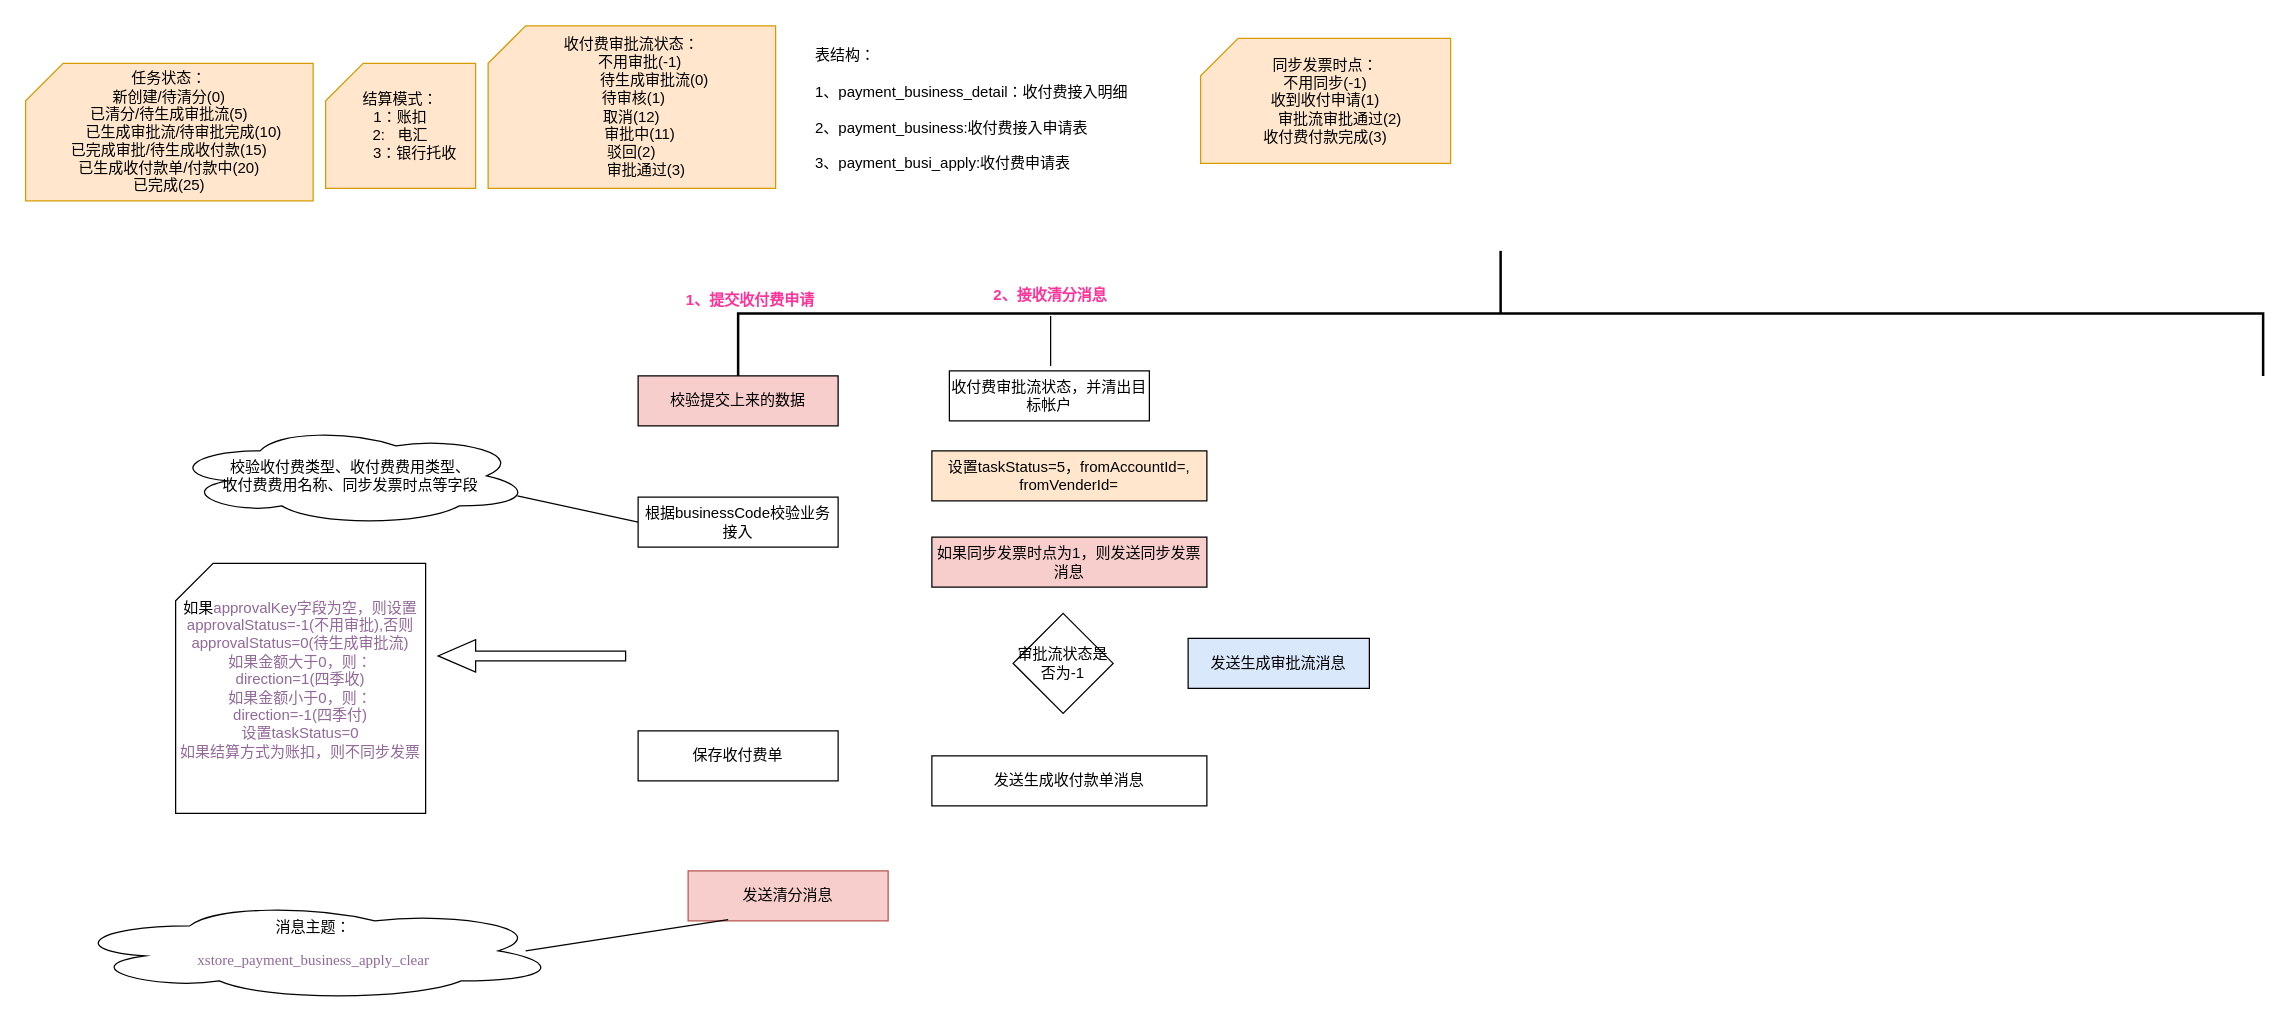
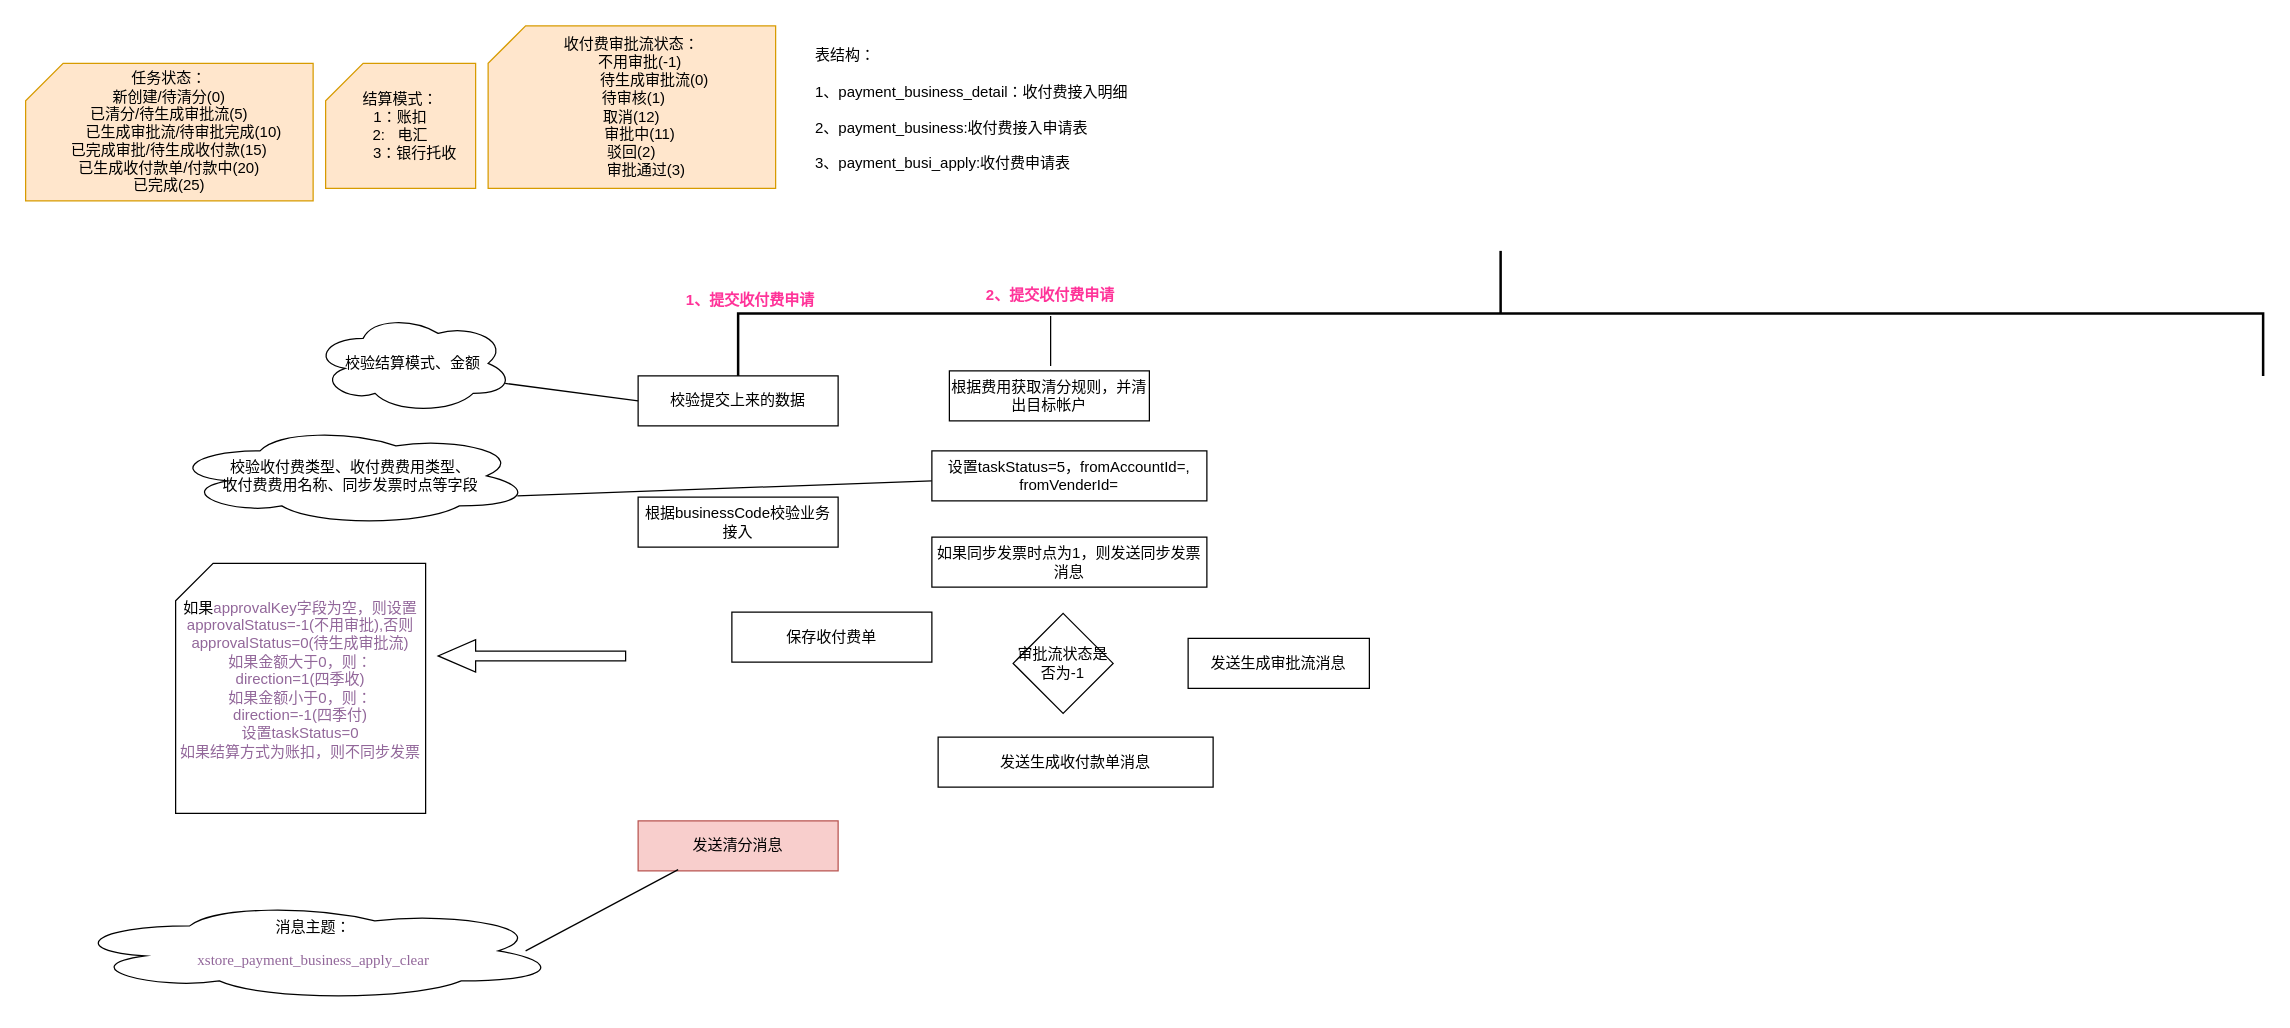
- <mxCell id="20" value="同步发票时点：&lt;br&gt;不用同步(-1)&lt;br&gt;收到收付申请(1)&lt;br&gt;&amp;nbsp;&amp;nbsp;&amp;nbsp;&amp;nbsp;&amp;nbsp;&amp;nbsp; 审批流审批通过(2)&lt;br&gt;收付费付款完成(3)" style="shape=card;whiteSpace=wrap;html=1;fillColor=#ffe6cc;strokeColor=#d79b00;" vertex="1" parent="1"><mxGeometry x="960" y="30" width="200" height="100" as="geometry" /></mxCell>
- <mxCell id="23" value="&lt;b&gt;&lt;font color=&quot;#FF3399&quot;&gt;2、接收清分消息&lt;/font&gt;&lt;/b&gt;" style="text;html=1;strokeColor=none;fillColor=none;align=center;verticalAlign=middle;whiteSpace=wrap;rounded=0;direction=west;" vertex="1" parent="1"><mxGeometry x="780" y="226" width="120" height="20" as="geometry" /></mxCell>
+ <mxCell id="23" value="&lt;b&gt;&lt;font color=&quot;#FF3399&quot;&gt;2、提交收付费申请&lt;/font&gt;&lt;/b&gt;" style="text;html=1;strokeColor=none;fillColor=none;align=center;verticalAlign=middle;whiteSpace=wrap;rounded=0;direction=west;" vertex="1" parent="1"><mxGeometry x="780" y="226" width="120" height="20" as="geometry" /></mxCell>
+ <mxCell id="6" value="校验结算模式、金额" style="ellipse;shape=cloud;whiteSpace=wrap;html=1;fillColor=none;" vertex="1" parent="1"><mxGeometry x="250" y="250" width="160" height="80" as="geometry" /></mxCell>
+ <mxCell id="7" value="" style="endArrow=none;html=1;exitX=0.96;exitY=0.7;exitDx=0;exitDy=0;exitPerimeter=0;entryX=0;entryY=0.5;entryDx=0;entryDy=0;" edge="1" parent="1" source="6" target="3"><mxGeometry width="50" height="50" relative="1" as="geometry"><mxPoint x="390" y="360" as="sourcePoint" /><mxPoint x="440" y="310" as="targetPoint" /></mxGeometry></mxCell>
- <mxCell id="22" value="收付费审批流状态，并清出目标帐户" style="rounded=0;whiteSpace=wrap;html=1;" vertex="1" parent="1"><mxGeometry x="759" y="296" width="160" height="40" as="geometry" /></mxCell>
+ <mxCell id="22" value="根据费用获取清分规则，并清出目标帐户" style="rounded=0;whiteSpace=wrap;html=1;" vertex="1" parent="1"><mxGeometry x="759" y="296" width="160" height="40" as="geometry" /></mxCell>
- <mxCell id="3" value="校验提交上来的数据" style="rounded=0;whiteSpace=wrap;html=1;fillColor=#f8cecc;" vertex="1" parent="1"><mxGeometry x="510" y="300" width="160" height="40" as="geometry" /></mxCell>
+ <mxCell id="3" value="校验提交上来的数据" style="rounded=0;whiteSpace=wrap;html=1;" vertex="1" parent="1"><mxGeometry x="510" y="300" width="160" height="40" as="geometry" /></mxCell>
- <mxCell id="24" value="设置taskStatus=5，fromAccountId=,&lt;br&gt;fromVenderId=" style="rounded=0;whiteSpace=wrap;html=1;fillColor=#ffe6cc;" vertex="1" parent="1"><mxGeometry x="745" y="360" width="220" height="40" as="geometry" /></mxCell>
+ <mxCell id="24" value="设置taskStatus=5，fromAccountId=,&lt;br&gt;fromVenderId=" style="rounded=0;whiteSpace=wrap;html=1;" vertex="1" parent="1"><mxGeometry x="745" y="360" width="220" height="40" as="geometry" /></mxCell>
- <mxCell id="10" value="" style="endArrow=none;html=1;exitX=0.96;exitY=0.7;exitDx=0;exitDy=0;exitPerimeter=0;entryX=0;entryY=0.5;entryDx=0;entryDy=0;" edge="1" parent="1" source="9" target="8"><mxGeometry width="50" height="50" relative="1" as="geometry"><mxPoint x="380.1" y="420" as="sourcePoint" /><mxPoint x="486.5" y="434" as="targetPoint" /></mxGeometry></mxCell>
+ <mxCell id="10" value="" style="endArrow=none;html=1;exitX=0.96;exitY=0.7;exitDx=0;exitDy=0;exitPerimeter=0;" edge="1" parent="1" source="9" target="24"><mxGeometry width="50" height="50" relative="1" as="geometry"><mxPoint x="380.1" y="420" as="sourcePoint" /><mxPoint x="486.5" y="434" as="targetPoint" /></mxGeometry></mxCell>
- <mxCell id="25" value="如果同步发票时点为1，则发送同步发票消息" style="rounded=0;whiteSpace=wrap;html=1;fillColor=#f8cecc;" vertex="1" parent="1"><mxGeometry x="745" y="429" width="220" height="40" as="geometry" /></mxCell>
+ <mxCell id="25" value="如果同步发票时点为1，则发送同步发票消息" style="rounded=0;whiteSpace=wrap;html=1;" vertex="1" parent="1"><mxGeometry x="745" y="429" width="220" height="40" as="geometry" /></mxCell>
- <mxCell id="27" value="发送生成审批流消息" style="rounded=0;whiteSpace=wrap;html=1;fillColor=#dae8fc;" vertex="1" parent="1"><mxGeometry x="950" y="510" width="145" height="40" as="geometry" /></mxCell>
+ <mxCell id="27" value="发送生成审批流消息" style="rounded=0;whiteSpace=wrap;html=1;" vertex="1" parent="1"><mxGeometry x="950" y="510" width="145" height="40" as="geometry" /></mxCell>
- <mxCell id="16" value="保存收付费单" style="rounded=0;whiteSpace=wrap;html=1;" vertex="1" parent="1"><mxGeometry x="510" y="584" width="160" height="40" as="geometry" /></mxCell>
+ <mxCell id="16" value="保存收付费单" style="rounded=0;whiteSpace=wrap;html=1;" vertex="1" parent="1"><mxGeometry x="585" y="489" width="160" height="40" as="geometry" /></mxCell>
- <mxCell id="26" value="发送生成收付款单消息" style="rounded=0;whiteSpace=wrap;html=1;" vertex="1" parent="1"><mxGeometry x="745" y="604" width="220" height="40" as="geometry" /></mxCell>
+ <mxCell id="26" value="发送生成收付款单消息" style="rounded=0;whiteSpace=wrap;html=1;" vertex="1" parent="1"><mxGeometry x="750" y="589" width="220" height="40" as="geometry" /></mxCell>
- <mxCell id="17" value="发送清分消息" style="rounded=0;whiteSpace=wrap;html=1;fillColor=#f8cecc;strokeColor=#b85450;" vertex="1" parent="1"><mxGeometry x="550" y="696" width="160" height="40" as="geometry" /></mxCell>
+ <mxCell id="17" value="发送清分消息" style="rounded=0;whiteSpace=wrap;html=1;fillColor=#f8cecc;strokeColor=#b85450;" vertex="1" parent="1"><mxGeometry x="510" y="656" width="160" height="40" as="geometry" /></mxCell>
